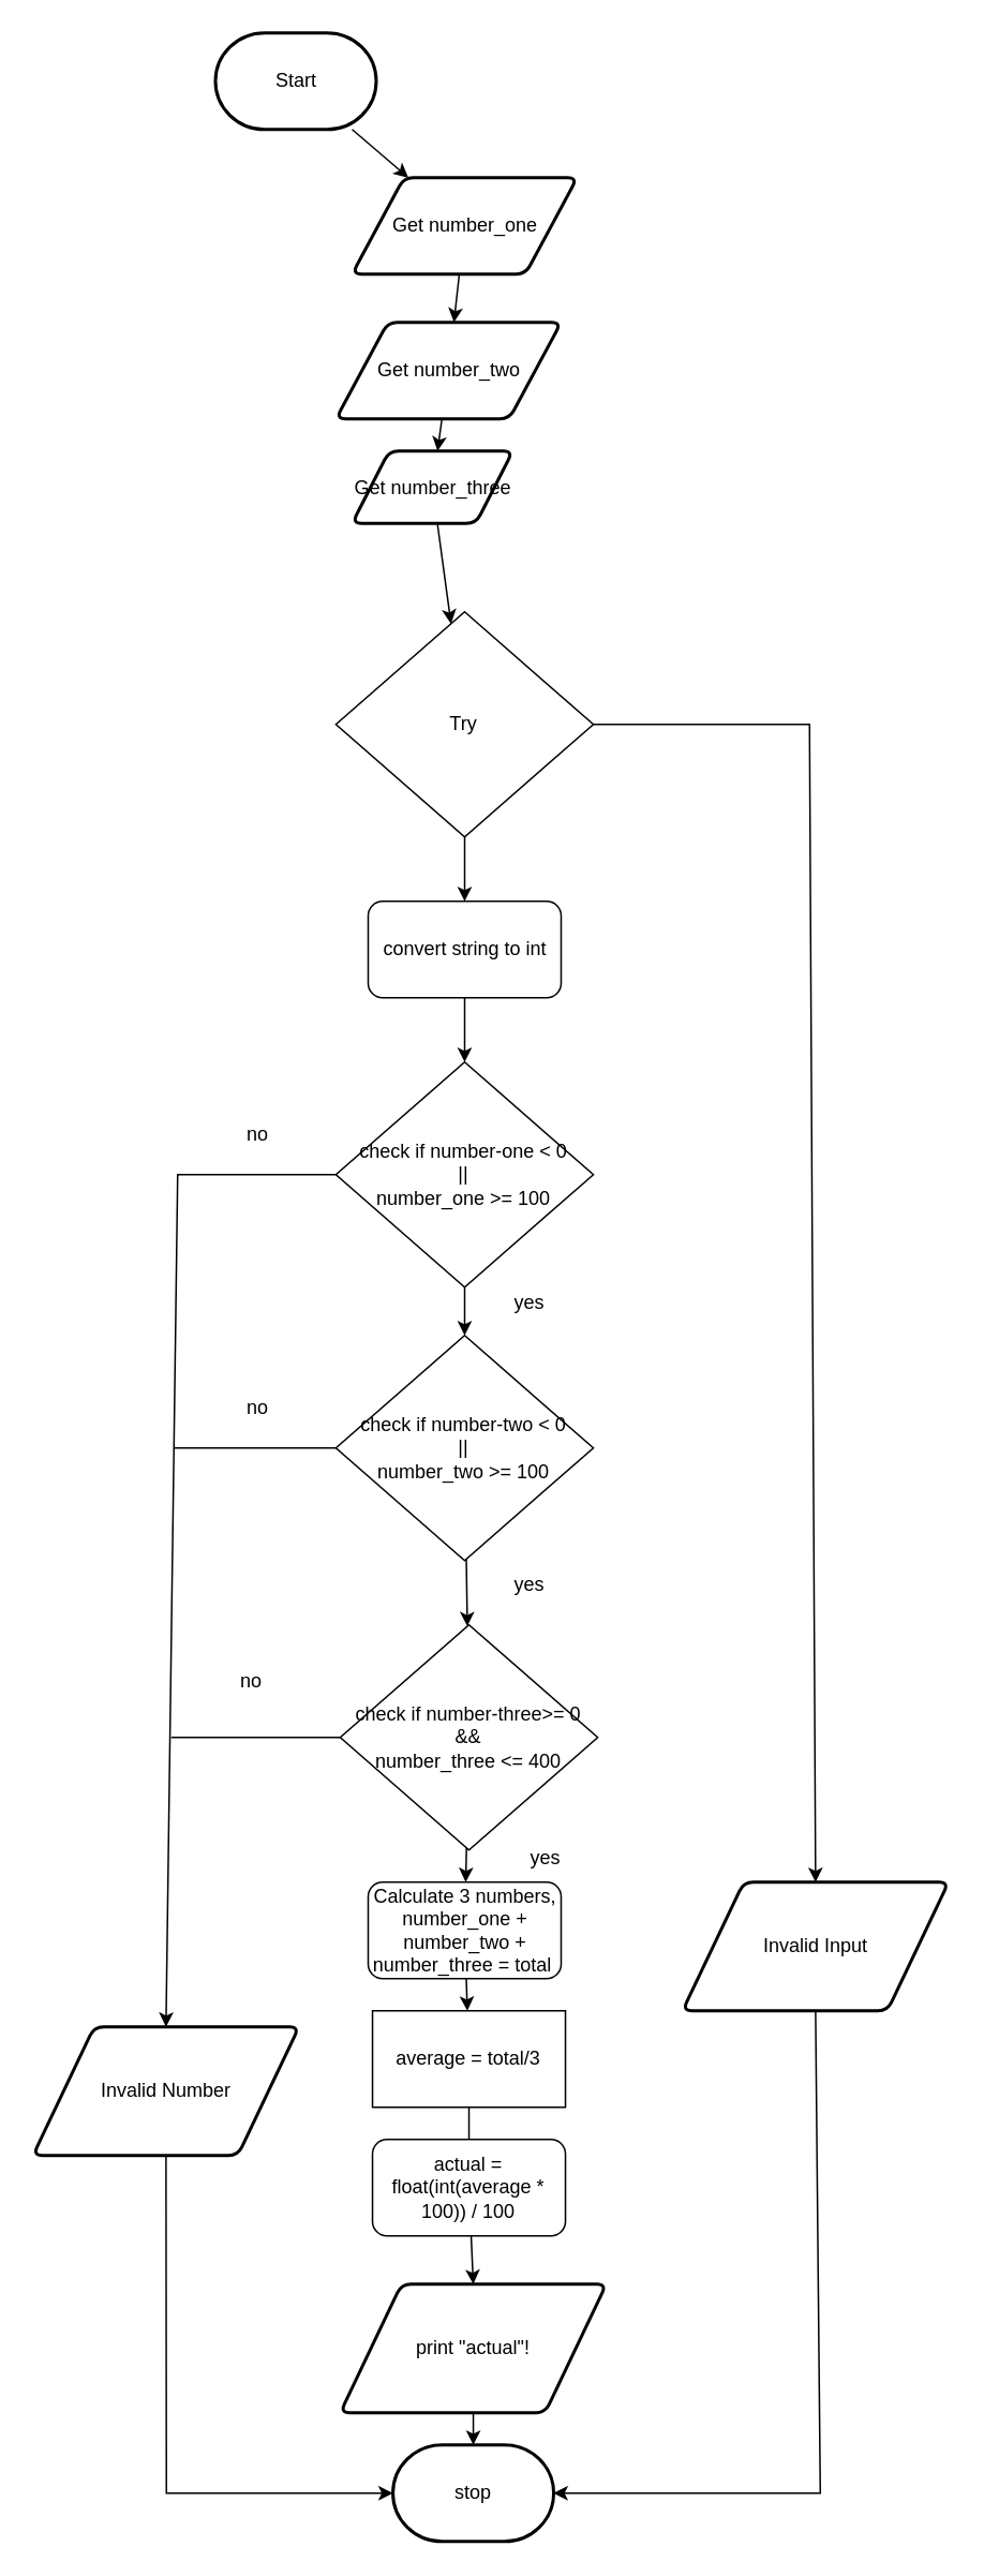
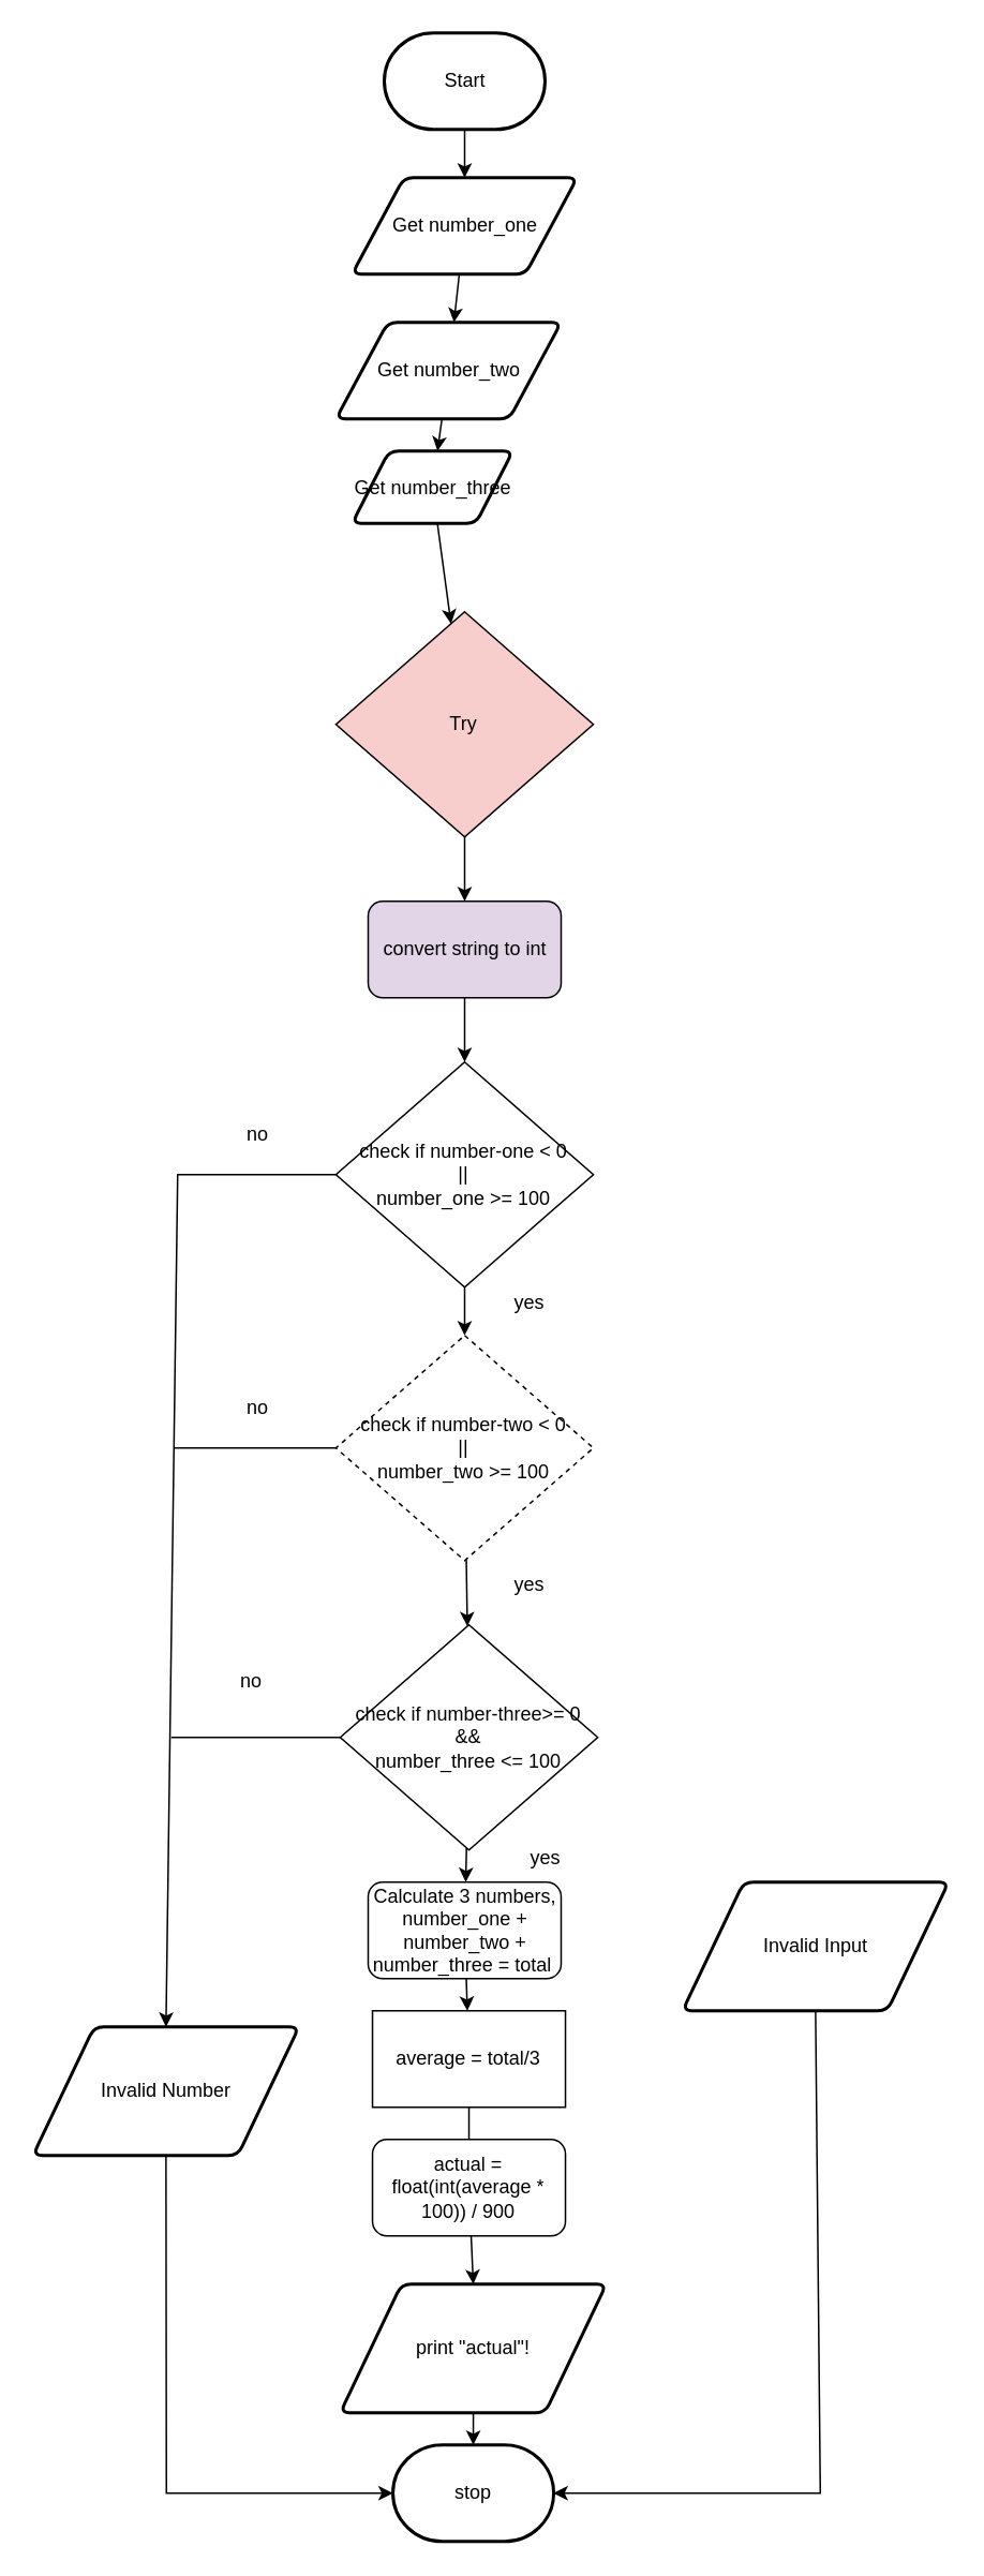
- <mxCell id="3" value="Start" style="strokeWidth=2;html=1;shape=mxgraph.flowchart.terminator;whiteSpace=wrap;" parent="1" vertex="1"><mxGeometry x="133.5" y="20" width="100" height="60" as="geometry" /></mxCell>
+ <mxCell id="3" value="Start" style="strokeWidth=2;html=1;shape=mxgraph.flowchart.terminator;whiteSpace=wrap;" parent="1" vertex="1"><mxGeometry x="238.5" y="20" width="100" height="60" as="geometry" /></mxCell>
- <mxCell id="22" value="Try" style="rhombus;whiteSpace=wrap;html=1;" parent="1" vertex="1"><mxGeometry x="208.44" y="380" width="160.12" height="140" as="geometry" /></mxCell>
+ <mxCell id="22" value="Try" style="rhombus;whiteSpace=wrap;html=1;fillColor=#f8cecc;" parent="1" vertex="1"><mxGeometry x="208.44" y="380" width="160.12" height="140" as="geometry" /></mxCell>
- <mxCell id="24" value="convert string to int" style="rounded=1;whiteSpace=wrap;html=1;" parent="1" vertex="1"><mxGeometry x="228.5" y="560" width="120" height="60" as="geometry" /></mxCell>
+ <mxCell id="24" value="convert string to int" style="rounded=1;whiteSpace=wrap;html=1;fillColor=#e1d5e7;" parent="1" vertex="1"><mxGeometry x="228.5" y="560" width="120" height="60" as="geometry" /></mxCell>
- <mxCell id="21" style="edgeStyle=none;html=1;entryX=0.5;entryY=0;entryDx=0;entryDy=0;exitX=1;exitY=0.5;exitDx=0;exitDy=0;rounded=0;" parent="1" source="22" target="19" edge="1"><mxGeometry relative="1" as="geometry"><Array as="points"><mxPoint x="503" y="450" /></Array></mxGeometry></mxCell>
- <mxCell id="30" value="check if number-two &amp;lt; 0&lt;br&gt;||&lt;br&gt;number_two &amp;gt;= 100" style="rhombus;whiteSpace=wrap;html=1;" parent="1" vertex="1"><mxGeometry x="208.44" y="830" width="160.12" height="140" as="geometry" /></mxCell>
+ <mxCell id="30" value="check if number-two &amp;lt; 0&lt;br&gt;||&lt;br&gt;number_two &amp;gt;= 100" style="rhombus;whiteSpace=wrap;html=1;dashed=1;" parent="1" vertex="1"><mxGeometry x="208.44" y="830" width="160.12" height="140" as="geometry" /></mxCell>
- <mxCell id="33" value="check if number-three&amp;gt;= 0&lt;br&gt;&amp;amp;&amp;amp;&lt;br&gt;number_three &amp;lt;= 400" style="rhombus;whiteSpace=wrap;html=1;" parent="1" vertex="1"><mxGeometry x="211.13" y="1010" width="160.12" height="140" as="geometry" /></mxCell>
+ <mxCell id="33" value="check if number-three&amp;gt;= 0&lt;br&gt;&amp;amp;&amp;amp;&lt;br&gt;number_three &amp;lt;= 100" style="rhombus;whiteSpace=wrap;html=1;" parent="1" vertex="1"><mxGeometry x="211.13" y="1010" width="160.12" height="140" as="geometry" /></mxCell>
- <mxCell id="42" value="actual = float(int(average * 100)) / 100" style="rounded=1;whiteSpace=wrap;html=1;" parent="1" vertex="1"><mxGeometry x="231.19" y="1330" width="120" height="60" as="geometry" /></mxCell>
+ <mxCell id="42" value="actual = float(int(average * 100)) / 900" style="rounded=1;whiteSpace=wrap;html=1;" parent="1" vertex="1"><mxGeometry x="231.19" y="1330" width="120" height="60" as="geometry" /></mxCell>
